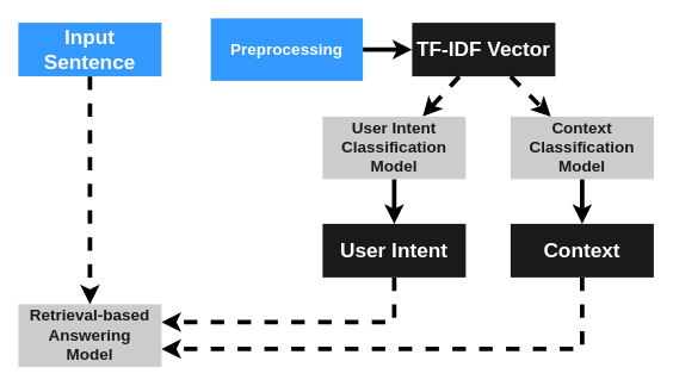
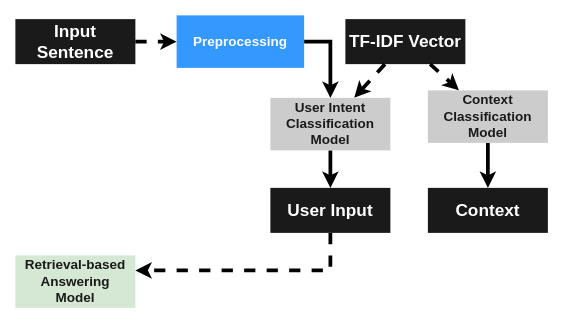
- <mxCell id="2" value="&lt;font style=&quot;font-size: 23px&quot;&gt;Input Sentence&lt;br&gt;&lt;/font&gt;" style="rounded=0;whiteSpace=wrap;html=1;fillColor=#3399ff;fontStyle=1;fontSize=23;labelBorderColor=none;strokeColor=none;fontColor=#FFFFFF;" parent="1" vertex="1"><mxGeometry x="20" y="25" width="160" height="60" as="geometry" /></mxCell>
+ <mxCell id="2" value="&lt;font style=&quot;font-size: 23px&quot;&gt;Input Sentence&lt;br&gt;&lt;/font&gt;" style="rounded=0;whiteSpace=wrap;html=1;fillColor=#1A1A1A;fontStyle=1;fontSize=23;labelBorderColor=none;strokeColor=none;fontColor=#FFFFFF;" parent="1" vertex="1"><mxGeometry x="20" y="25" width="160" height="60" as="geometry" /></mxCell>
+ <mxCell id="18" style="rounded=0;orthogonalLoop=1;jettySize=auto;html=1;fontSize=18;fontColor=#1A1A1A;strokeWidth=5;dashed=1;" parent="1" source="2" target="4" edge="1"><mxGeometry relative="1" as="geometry"><mxPoint x="110" y="95" as="sourcePoint" /><mxPoint x="110" y="350" as="targetPoint" /></mxGeometry></mxCell>
- <mxCell id="3" style="edgeStyle=orthogonalEdgeStyle;rounded=0;orthogonalLoop=1;jettySize=auto;html=1;exitX=1;exitY=0.5;exitDx=0;exitDy=0;fontSize=18;fontColor=#1A1A1A;strokeWidth=5;" parent="1" source="4" target="6" edge="1"><mxGeometry relative="1" as="geometry"><mxPoint x="340" y="165" as="targetPoint" /></mxGeometry></mxCell>
+ <mxCell id="3" style="edgeStyle=orthogonalEdgeStyle;rounded=0;orthogonalLoop=1;jettySize=auto;html=1;exitX=1;exitY=0.5;exitDx=0;exitDy=0;fontSize=18;fontColor=#1A1A1A;strokeWidth=5;" parent="1" source="4" target="16" edge="1"><mxGeometry relative="1" as="geometry"><mxPoint x="340" y="165" as="targetPoint" /></mxGeometry></mxCell>
- <mxCell id="17" value="Context Classification Model" style="rounded=0;whiteSpace=wrap;html=1;fillColor=#CCCCCC;fontSize=18;fontColor=#1A1A1A;strokeColor=none;fontStyle=1" parent="1" vertex="1"><mxGeometry x="570" y="130" width="160" height="70" as="geometry" /></mxCell>
+ <mxCell id="17" value="Context Classification Model" style="rounded=0;whiteSpace=wrap;html=1;fillColor=#CCCCCC;fontSize=18;fontColor=#1A1A1A;strokeColor=none;fontStyle=1" parent="1" vertex="1"><mxGeometry x="570" y="120" width="160" height="70" as="geometry" /></mxCell>
- <mxCell id="12" value="&lt;font style=&quot;font-size: 23px&quot;&gt;User Intent&lt;br&gt;&lt;/font&gt;" style="rounded=0;whiteSpace=wrap;html=1;fillColor=#1A1A1A;fontStyle=1;fontSize=23;labelBorderColor=none;strokeColor=none;fontColor=#FFFFFF;" parent="1" vertex="1"><mxGeometry x="360" y="250" width="160" height="60" as="geometry" /></mxCell>
+ <mxCell id="12" value="&lt;font style=&quot;font-size: 23px&quot;&gt;User Input&lt;br&gt;&lt;/font&gt;" style="rounded=0;whiteSpace=wrap;html=1;fillColor=#1A1A1A;fontStyle=1;fontSize=23;labelBorderColor=none;strokeColor=none;fontColor=#FFFFFF;" parent="1" vertex="1"><mxGeometry x="360" y="250" width="160" height="60" as="geometry" /></mxCell>
- <mxCell id="9" style="rounded=0;orthogonalLoop=1;jettySize=auto;html=1;fontSize=18;fontColor=#1A1A1A;strokeWidth=5;dashed=1;" parent="1" source="2" target="5" edge="1"><mxGeometry relative="1" as="geometry"><mxPoint x="527" y="95" as="sourcePoint" /><mxPoint x="461.833" y="180" as="targetPoint" /></mxGeometry></mxCell>
- <mxCell id="5" value="&lt;span&gt;Retrieval-based Answering &lt;br&gt;Model&lt;/span&gt;" style="rounded=0;whiteSpace=wrap;html=1;fillColor=#CCCCCC;fontSize=18;fontColor=#1A1A1A;strokeColor=none;fontStyle=1" parent="1" vertex="1"><mxGeometry x="20" y="340" width="160" height="70" as="geometry" /></mxCell>
+ <mxCell id="5" value="&lt;span&gt;Retrieval-based Answering &lt;br&gt;Model&lt;/span&gt;" style="rounded=0;whiteSpace=wrap;html=1;fillColor=#d5e8d4;fontSize=18;fontColor=#1A1A1A;strokeColor=none;fontStyle=1;" parent="1" vertex="1"><mxGeometry x="20" y="340" width="160" height="70" as="geometry" /></mxCell>
- <mxCell id="15" style="rounded=0;orthogonalLoop=1;jettySize=auto;html=1;fontSize=18;fontColor=#1A1A1A;strokeWidth=5;edgeStyle=orthogonalEdgeStyle;dashed=1;" parent="1" source="13" target="5" edge="1"><mxGeometry relative="1" as="geometry"><mxPoint x="405.789" y="320" as="sourcePoint" /><mxPoint x="361.579" y="350" as="targetPoint" /><Array as="points"><mxPoint x="650" y="390" /></Array></mxGeometry></mxCell>
